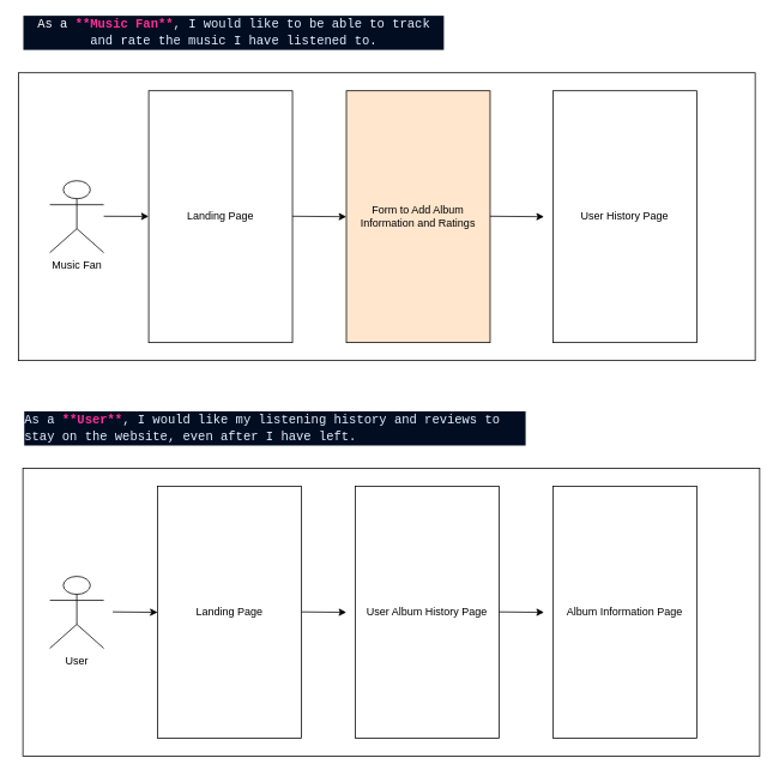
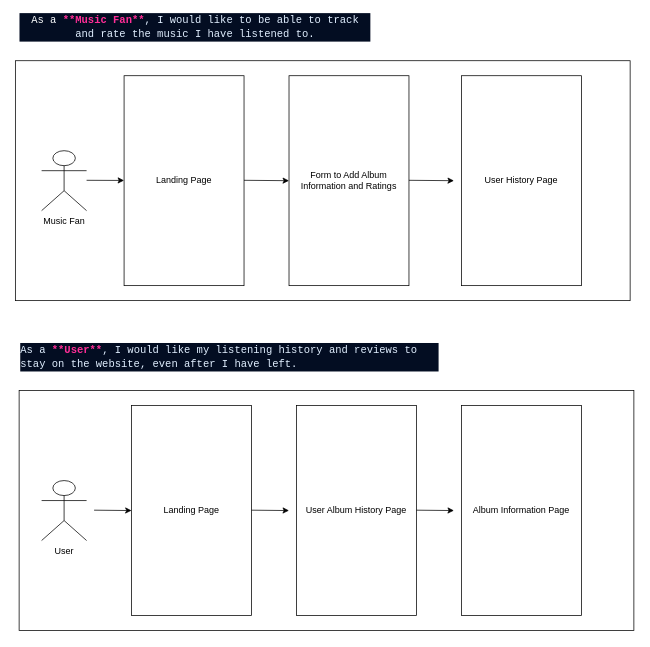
- <mxCell id="8" value="Form to Add Album Information and Ratings" style="rounded=0;whiteSpace=wrap;html=1;fillColor=#ffe6cc;" vertex="1" parent="1"><mxGeometry x="385" y="100" width="160" height="280" as="geometry" /></mxCell>
+ <mxCell id="8" value="Form to Add Album Information and Ratings" style="rounded=0;whiteSpace=wrap;html=1;" vertex="1" parent="1"><mxGeometry x="385" y="100" width="160" height="280" as="geometry" /></mxCell>
